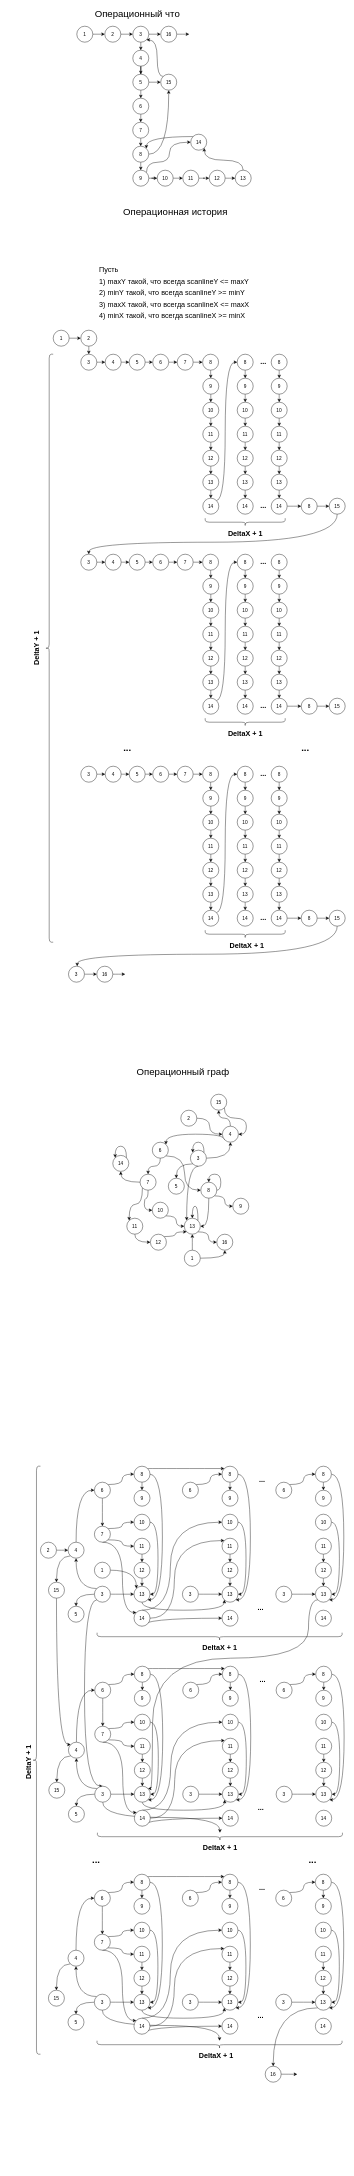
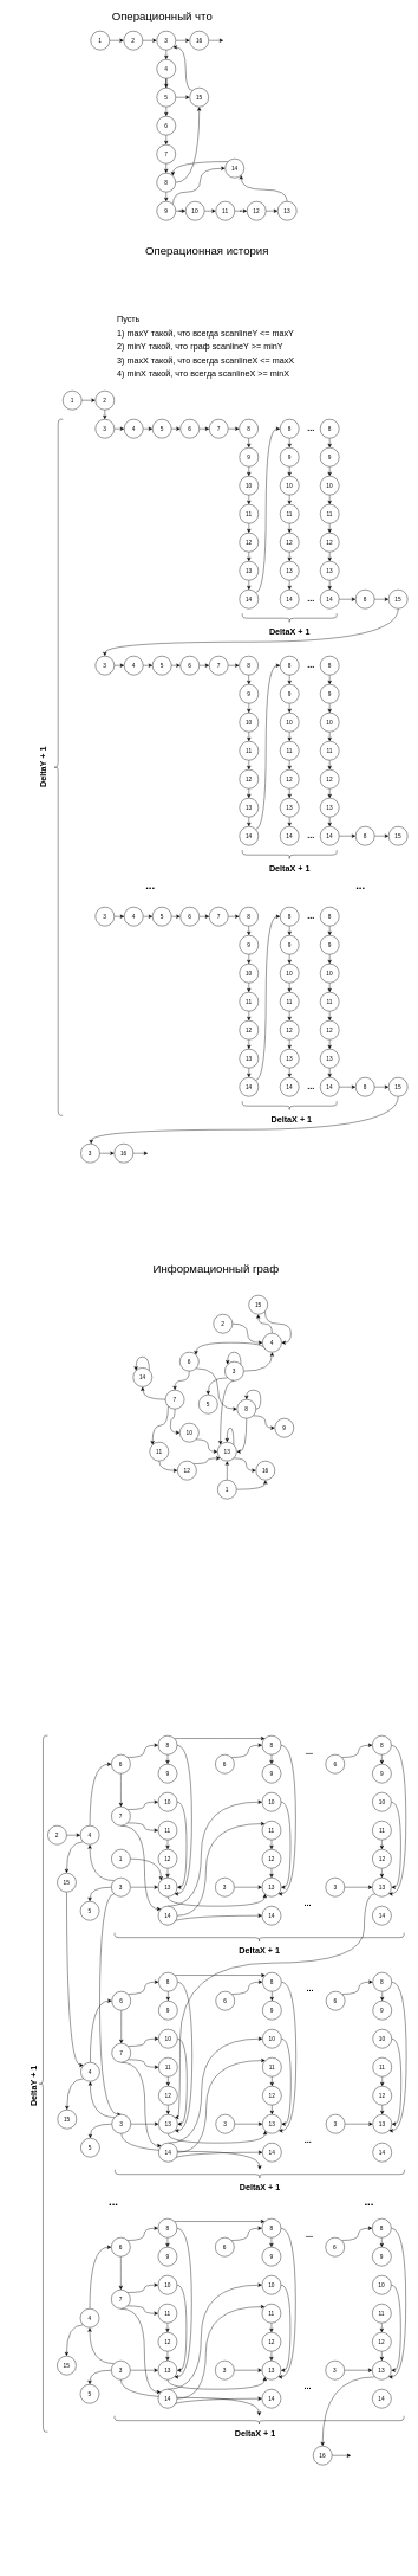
- <mxCell id="9" value="&lt;font style=&quot;font-size: 18px&quot;&gt;Пусть&lt;br&gt;1) maxY такой, что всегда scanlineY &amp;lt;= maxY&lt;br&gt;2) minY такой, что всегда scanlineY &amp;gt;= minY&lt;br&gt;3) maxX такой, что всегда scanlineX &amp;lt;= maxX&lt;br&gt;4) minX такой, что всегда scanlineX &amp;gt;= minX&lt;/font&gt;" style="text;html=1;align=left;verticalAlign=middle;resizable=0;points=[];autosize=1;strokeColor=none;fontSize=24;" parent="1" vertex="1"><mxGeometry x="244.8" y="645" width="390" height="170" as="geometry" /></mxCell>
+ <mxCell id="9" value="&lt;font style=&quot;font-size: 18px&quot;&gt;Пусть&lt;br&gt;1) maxY такой, что всегда scanlineY &amp;lt;= maxY&lt;br&gt;2) minY такой, что граф scanlineY &amp;gt;= minY&lt;br&gt;3) maxX такой, что всегда scanlineX &amp;lt;= maxX&lt;br&gt;4) minX такой, что всегда scanlineX &amp;gt;= minX&lt;/font&gt;" style="text;html=1;align=left;verticalAlign=middle;resizable=0;points=[];autosize=1;strokeColor=none;fontSize=24;" parent="1" vertex="1"><mxGeometry x="244.8" y="645" width="390" height="170" as="geometry" /></mxCell>
- <mxCell id="10" value="Операционный граф" style="text;html=1;align=center;verticalAlign=middle;resizable=0;points=[];autosize=1;strokeColor=none;fontSize=24;" parent="1" vertex="1"><mxGeometry x="316" y="2665" width="280" height="30" as="geometry" /></mxCell>
+ <mxCell id="10" value="Информационный граф" style="text;html=1;align=center;verticalAlign=middle;resizable=0;points=[];autosize=1;strokeColor=none;fontSize=24;" parent="1" vertex="1"><mxGeometry x="316" y="2665" width="280" height="30" as="geometry" /></mxCell>
